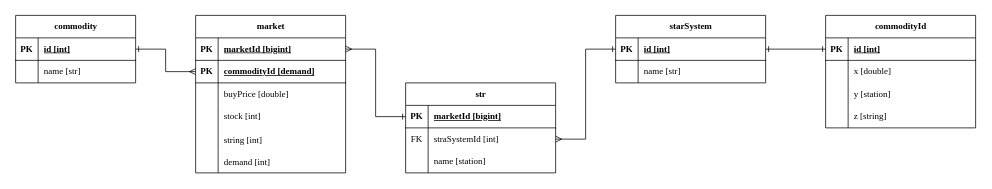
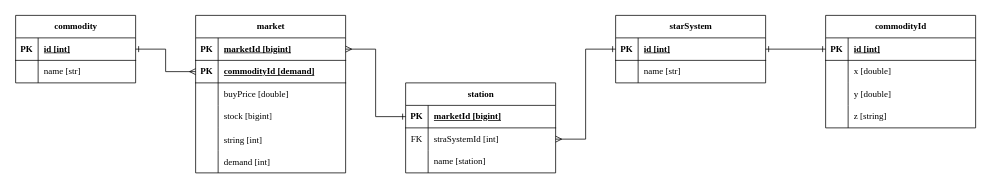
- <mxCell id="3" value="str" style="shape=table;startSize=30;container=1;collapsible=1;childLayout=tableLayout;fixedRows=1;rowLines=0;fontStyle=1;align=center;resizeLast=1;html=1;rounded=0;fontFamily=Consolas;labelBackgroundColor=none;" parent="1" vertex="1"><mxGeometry x="540" y="110" width="200" height="120" as="geometry"><mxRectangle x="1200" y="400" width="90" height="30" as="alternateBounds" /></mxGeometry></mxCell>
+ <mxCell id="3" value="station" style="shape=table;startSize=30;container=1;collapsible=1;childLayout=tableLayout;fixedRows=1;rowLines=0;fontStyle=1;align=center;resizeLast=1;html=1;rounded=0;fontFamily=Consolas;labelBackgroundColor=none;" parent="1" vertex="1"><mxGeometry x="540" y="110" width="200" height="120" as="geometry"><mxRectangle x="1200" y="400" width="90" height="30" as="alternateBounds" /></mxGeometry></mxCell>
- <mxCell id="57" value="y [station]" style="shape=partialRectangle;connectable=0;fillColor=none;top=0;left=0;bottom=0;right=0;align=left;spacingLeft=6;overflow=hidden;whiteSpace=wrap;html=1;fontFamily=Consolas;" parent="55" vertex="1"><mxGeometry x="30" width="170" height="30" as="geometry"><mxRectangle width="170" height="30" as="alternateBounds" /></mxGeometry></mxCell>
+ <mxCell id="57" value="y [double]" style="shape=partialRectangle;connectable=0;fillColor=none;top=0;left=0;bottom=0;right=0;align=left;spacingLeft=6;overflow=hidden;whiteSpace=wrap;html=1;fontFamily=Consolas;" parent="55" vertex="1"><mxGeometry x="30" width="170" height="30" as="geometry"><mxRectangle width="170" height="30" as="alternateBounds" /></mxGeometry></mxCell>
- <mxCell id="32" value="stock [int]" style="shape=partialRectangle;connectable=0;fillColor=none;top=0;left=0;bottom=0;right=0;align=left;spacingLeft=6;overflow=hidden;whiteSpace=wrap;html=1;rounded=0;fontFamily=Consolas;labelBackgroundColor=none;" parent="30" vertex="1"><mxGeometry x="30" width="170" height="30" as="geometry"><mxRectangle width="170" height="30" as="alternateBounds" /></mxGeometry></mxCell>
+ <mxCell id="32" value="stock [bigint]" style="shape=partialRectangle;connectable=0;fillColor=none;top=0;left=0;bottom=0;right=0;align=left;spacingLeft=6;overflow=hidden;whiteSpace=wrap;html=1;rounded=0;fontFamily=Consolas;labelBackgroundColor=none;" parent="30" vertex="1"><mxGeometry x="30" width="170" height="30" as="geometry"><mxRectangle width="170" height="30" as="alternateBounds" /></mxGeometry></mxCell>
